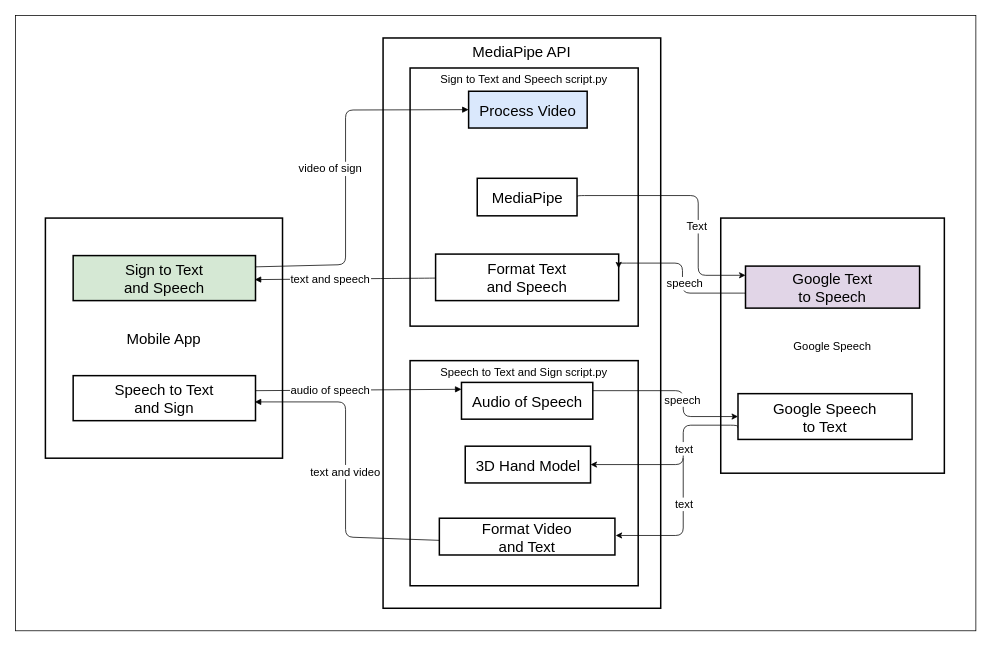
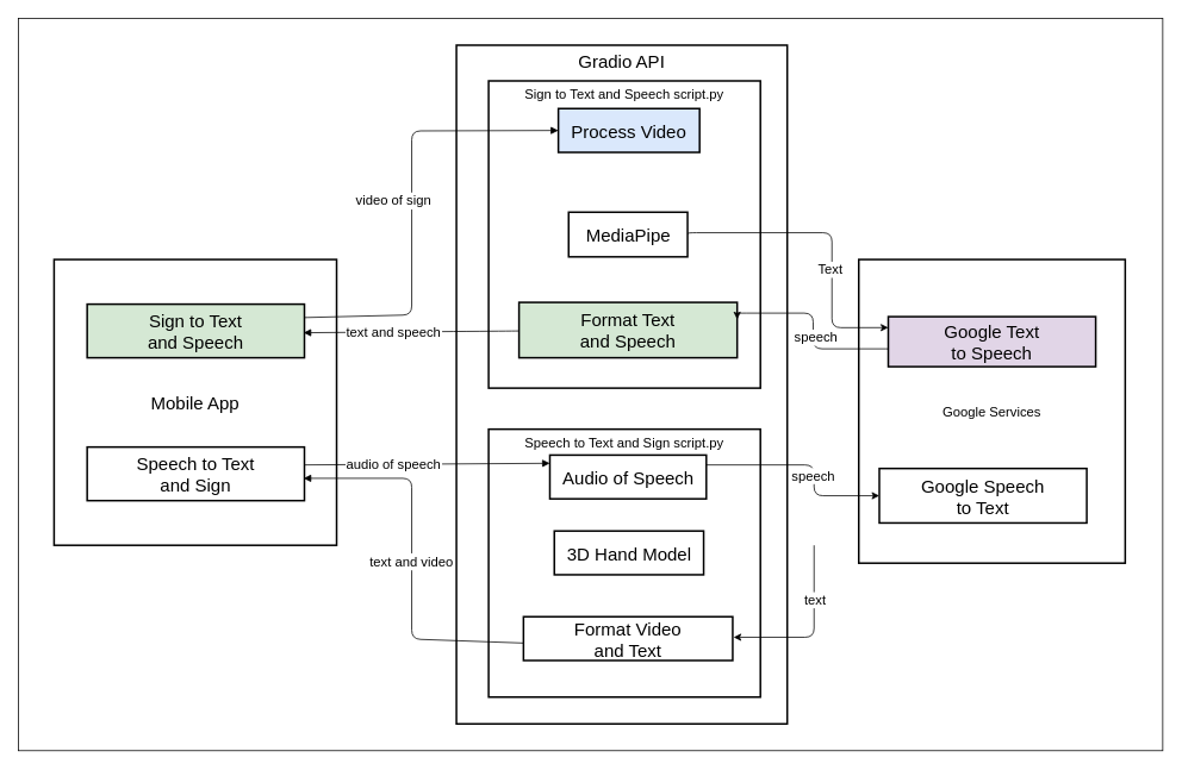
- <mxCell id="4" value="MediaPipe API" style="whiteSpace=wrap;strokeWidth=2;verticalAlign=top;fontSize=20;" vertex="1" parent="1"><mxGeometry x="510" y="50" width="370" height="760" as="geometry" /></mxCell>
+ <mxCell id="4" value="Gradio API" style="whiteSpace=wrap;strokeWidth=2;verticalAlign=top;fontSize=20;" vertex="1" parent="1"><mxGeometry x="510" y="50" width="370" height="760" as="geometry" /></mxCell>
- <mxCell id="14" value="Format Text&#10;and Speech" style="whiteSpace=wrap;strokeWidth=2;fontSize=20;" vertex="1" parent="1"><mxGeometry x="580" y="338" width="244" height="62" as="geometry" /></mxCell>
+ <mxCell id="14" value="Format Text&#10;and Speech" style="whiteSpace=wrap;strokeWidth=2;fontSize=20;fillColor=#d5e8d4;" vertex="1" parent="1"><mxGeometry x="580" y="338" width="244" height="62" as="geometry" /></mxCell>
- <mxCell id="3" value="Google Speech" style="whiteSpace=wrap;strokeWidth=2;verticalAlign=middle;fontSize=15;" vertex="1" parent="1"><mxGeometry x="960" y="290" width="298" height="340" as="geometry" /></mxCell>
+ <mxCell id="3" value="Google Services" style="whiteSpace=wrap;strokeWidth=2;verticalAlign=middle;fontSize=15;" vertex="1" parent="1"><mxGeometry x="960" y="290" width="298" height="340" as="geometry" /></mxCell>
- <mxCell id="23" style="edgeStyle=orthogonalEdgeStyle;rounded=1;orthogonalLoop=1;jettySize=auto;html=1;exitX=0;exitY=0.75;exitDx=0;exitDy=0;entryX=1;entryY=0.5;entryDx=0;entryDy=0;curved=0;" edge="1" parent="1" source="25" target="18"><mxGeometry relative="1" as="geometry"><Array as="points"><mxPoint x="910" y="566" /><mxPoint x="910" y="619" /></Array></mxGeometry></mxCell>
- <mxCell id="24" value="&lt;font style=&quot;font-size: 15px;&quot;&gt;text&lt;/font&gt;" style="edgeLabel;html=1;align=center;verticalAlign=middle;resizable=0;points=[];" connectable="0" vertex="1" parent="23"><mxGeometry x="-0.372" relative="1" as="geometry"><mxPoint y="28" as="offset" /></mxGeometry></mxCell>
